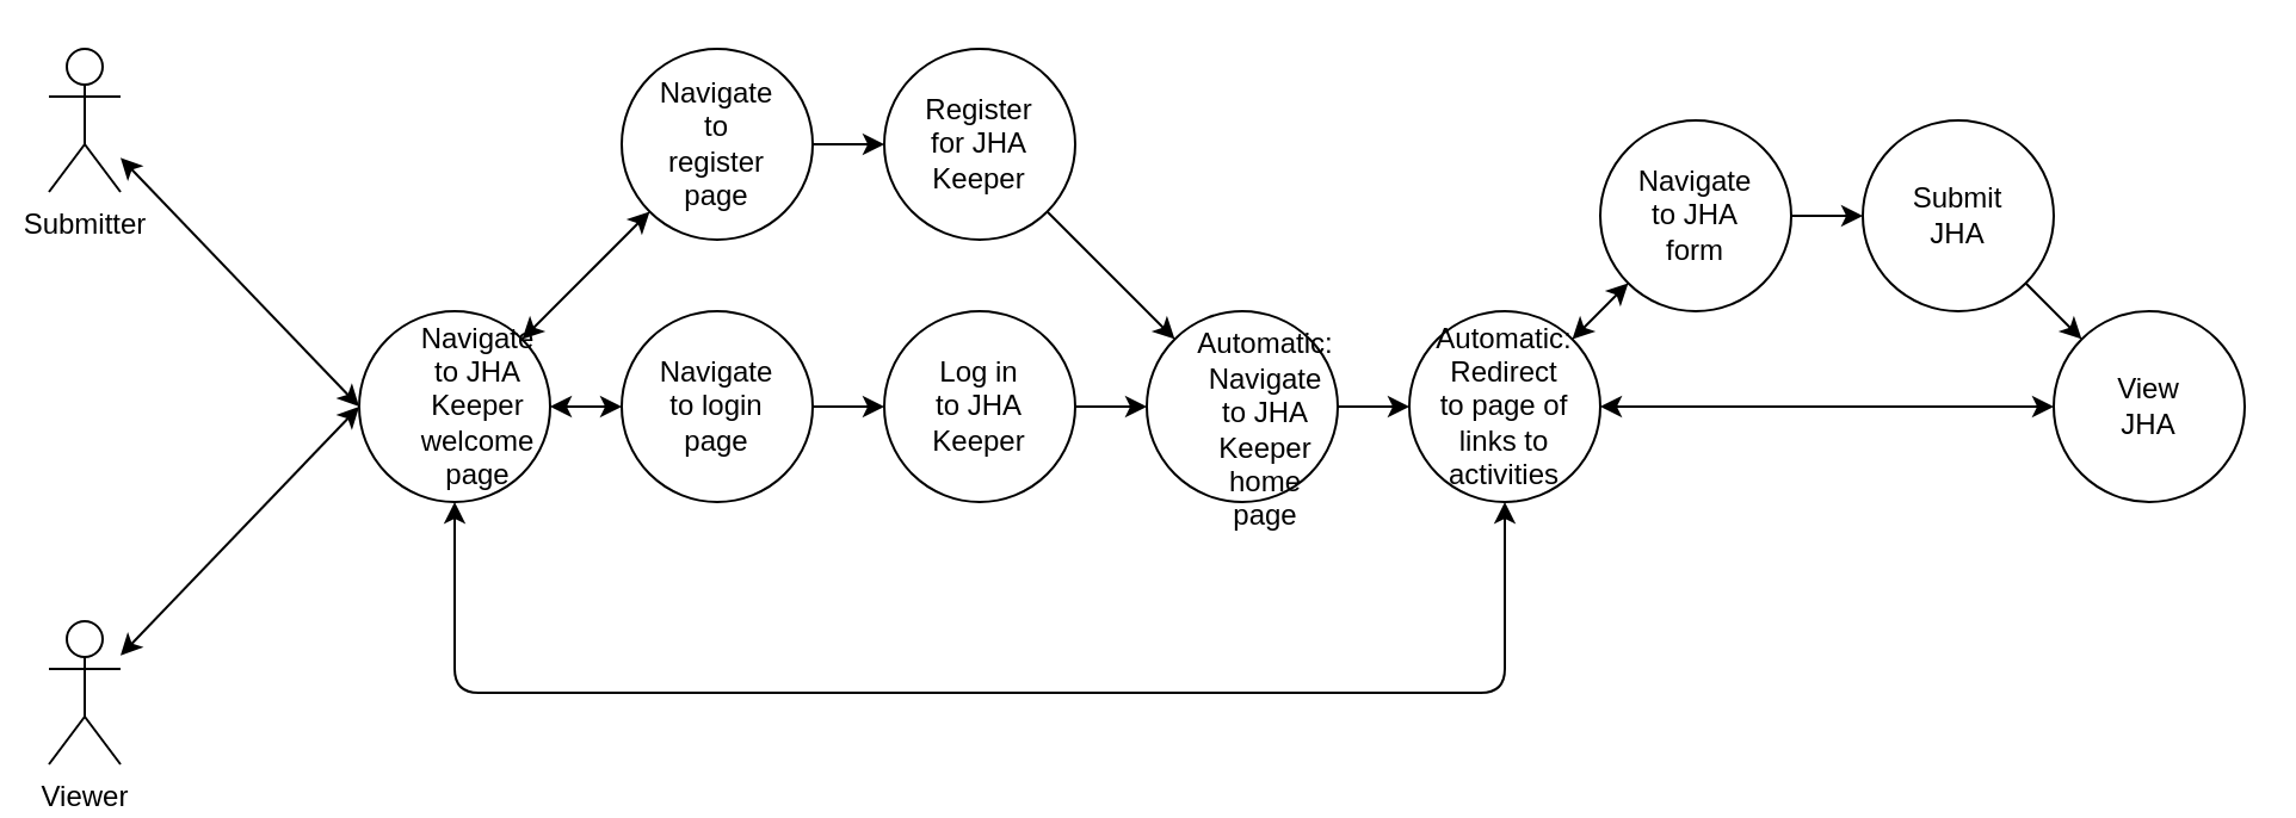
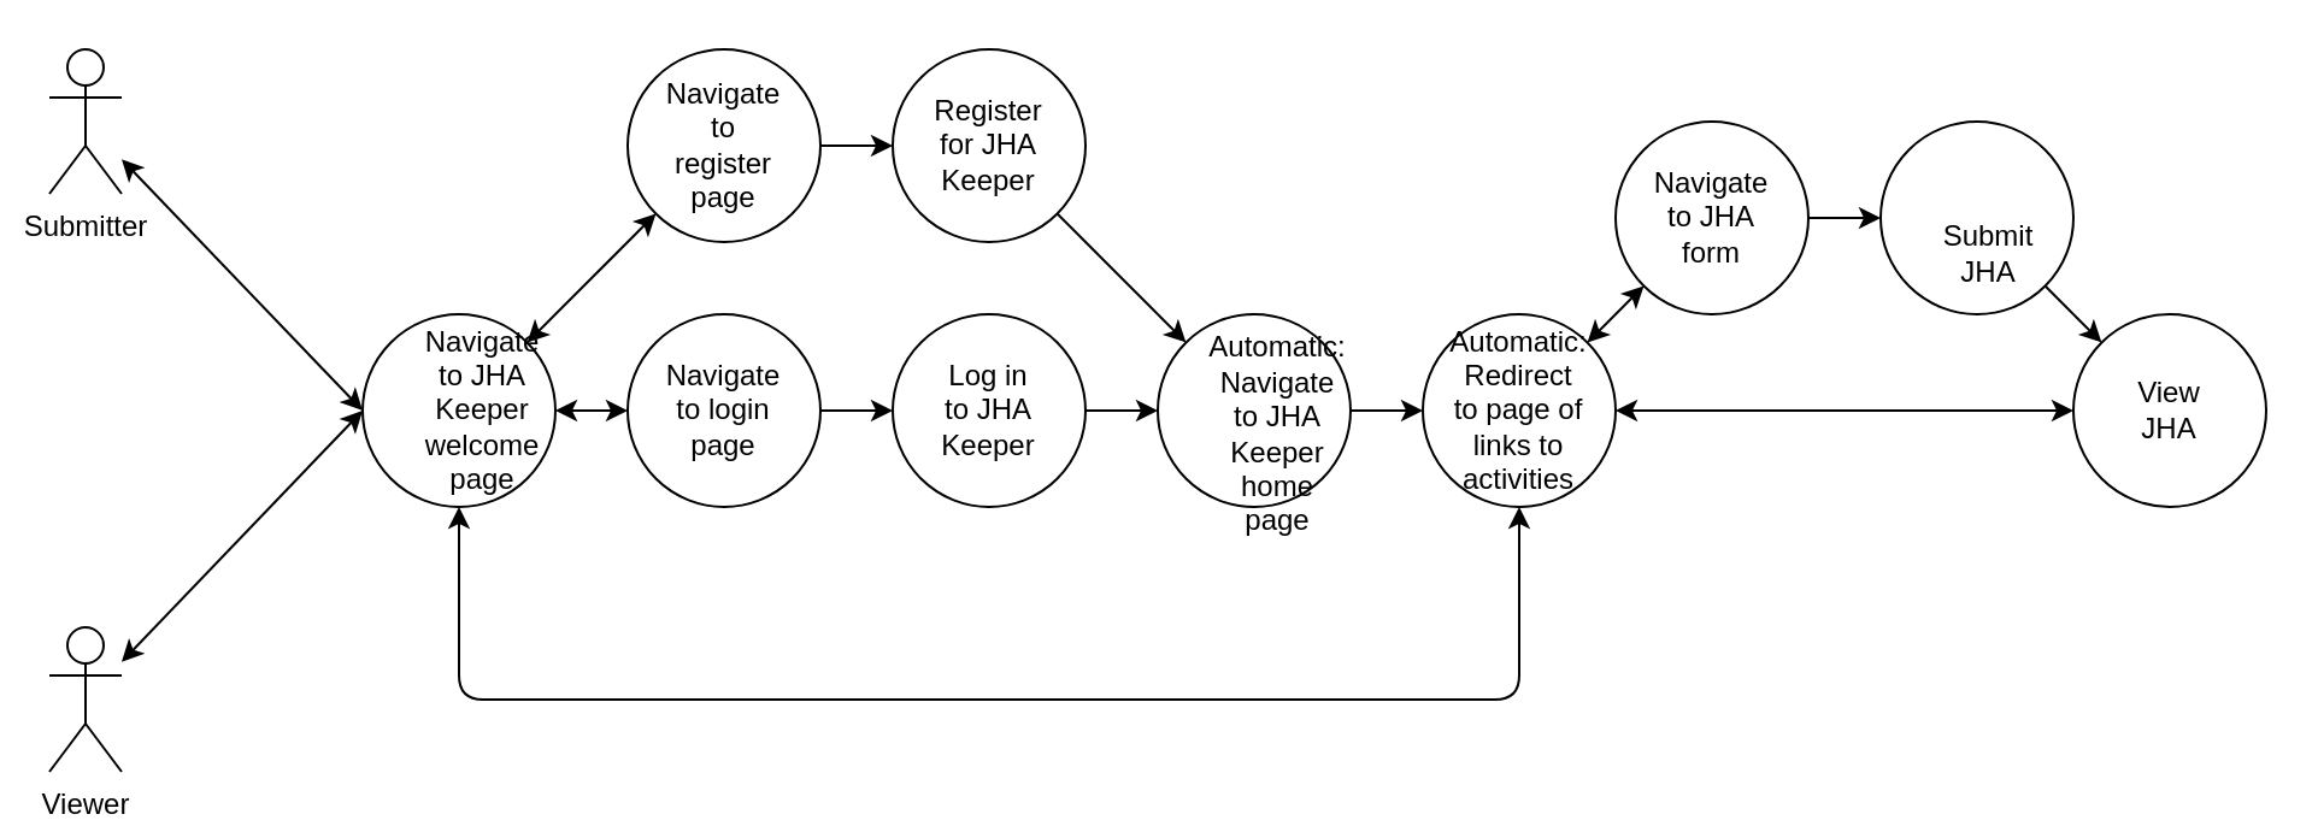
- <mxCell id="34" value="Submit JHA" style="text;html=1;strokeColor=none;fillColor=none;align=center;verticalAlign=middle;whiteSpace=wrap;rounded=0;" parent="32" vertex="1"><mxGeometry x="20" y="30" width="40" height="20" as="geometry" /></mxCell>
+ <mxCell id="34" value="Submit JHA" style="text;html=1;strokeColor=none;fillColor=none;align=center;verticalAlign=middle;whiteSpace=wrap;rounded=0;" parent="32" vertex="1"><mxGeometry x="25" y="45" width="40" height="20" as="geometry" /></mxCell>
